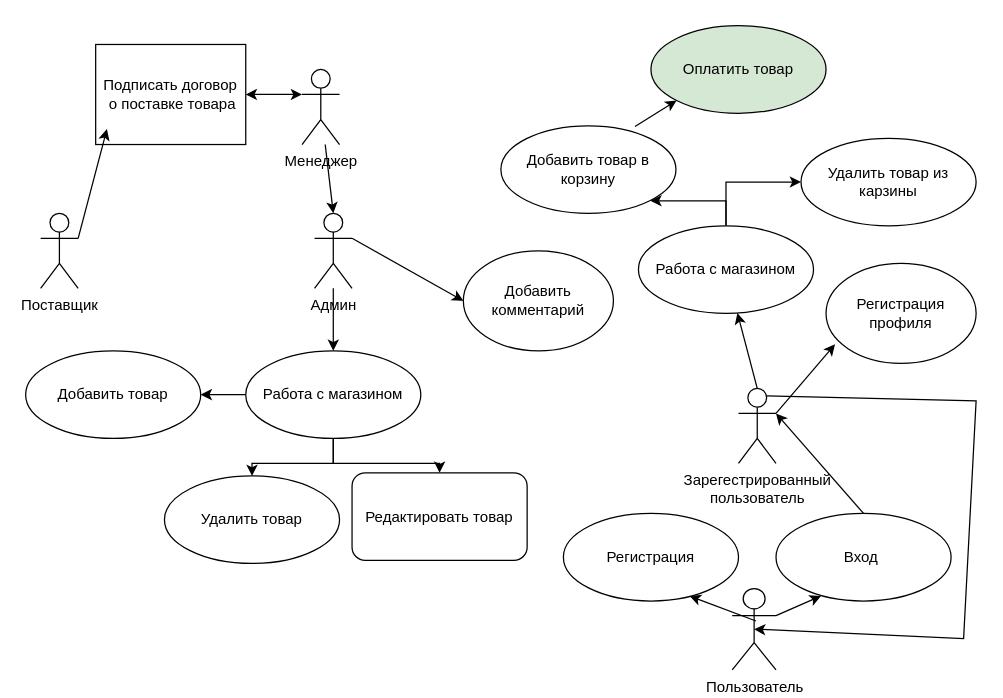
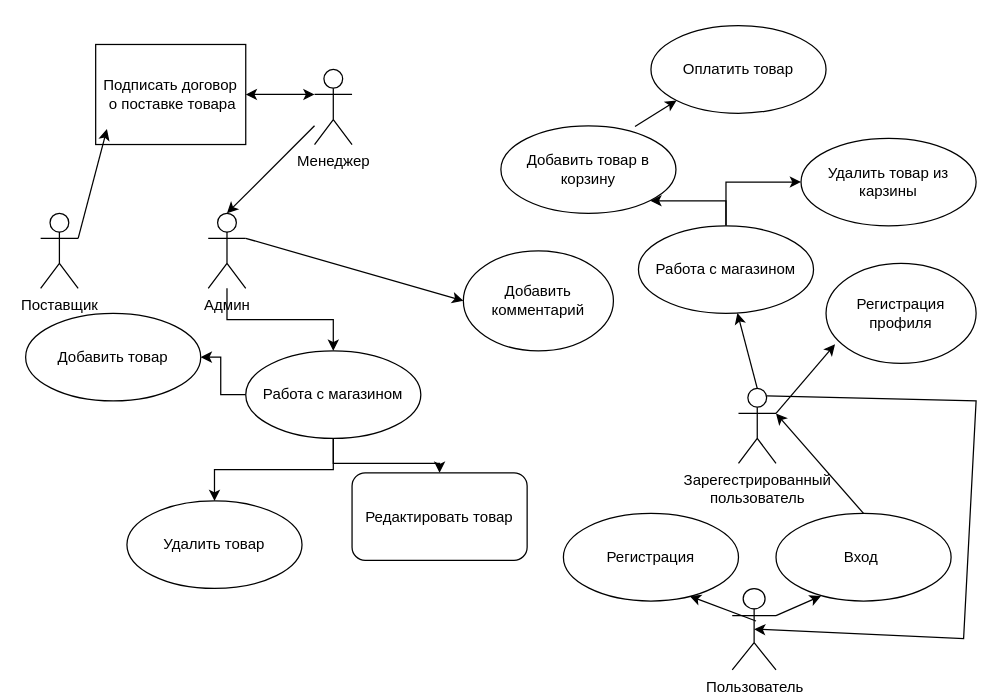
- <mxCell id="31" value="Оплатить товар" style="ellipse;whiteSpace=wrap;html=1;fillColor=#d5e8d4;" parent="1" vertex="1"><mxGeometry x="520" y="20" width="140" height="70" as="geometry" /></mxCell>
+ <mxCell id="31" value="Оплатить товар" style="ellipse;whiteSpace=wrap;html=1;" parent="1" vertex="1"><mxGeometry x="520" y="20" width="140" height="70" as="geometry" /></mxCell>
- <mxCell id="2" value="Менеджер" style="shape=umlActor;verticalLabelPosition=bottom;verticalAlign=top;html=1;" parent="1" vertex="1"><mxGeometry x="241" y="55" width="30" height="60" as="geometry" /></mxCell>
+ <mxCell id="2" value="Менеджер" style="shape=umlActor;verticalLabelPosition=bottom;verticalAlign=top;html=1;" parent="1" vertex="1"><mxGeometry x="251" y="55" width="30" height="60" as="geometry" /></mxCell>
- <mxCell id="23" value="Админ" style="shape=umlActor;verticalLabelPosition=bottom;verticalAlign=top;html=1;outlineConnect=0;" parent="1" vertex="1"><mxGeometry x="251" y="170" width="30" height="60" as="geometry" /></mxCell>
+ <mxCell id="23" value="Админ" style="shape=umlActor;verticalLabelPosition=bottom;verticalAlign=top;html=1;outlineConnect=0;" parent="1" vertex="1"><mxGeometry x="166" y="170" width="30" height="60" as="geometry" /></mxCell>
- <mxCell id="3" value="Добавить товар" style="ellipse;whiteSpace=wrap;html=1;" parent="1" vertex="1"><mxGeometry x="20" y="280" width="140" height="70" as="geometry" /></mxCell>
+ <mxCell id="3" value="Добавить товар" style="ellipse;whiteSpace=wrap;html=1;" parent="1" vertex="1"><mxGeometry x="20" y="250" width="140" height="70" as="geometry" /></mxCell>
- <mxCell id="4" value="Удалить товар" style="ellipse;whiteSpace=wrap;html=1;" parent="1" vertex="1"><mxGeometry x="131" y="380" width="140" height="70" as="geometry" /></mxCell>
+ <mxCell id="4" value="Удалить товар" style="ellipse;whiteSpace=wrap;html=1;" parent="1" vertex="1"><mxGeometry x="101" y="400" width="140" height="70" as="geometry" /></mxCell>
